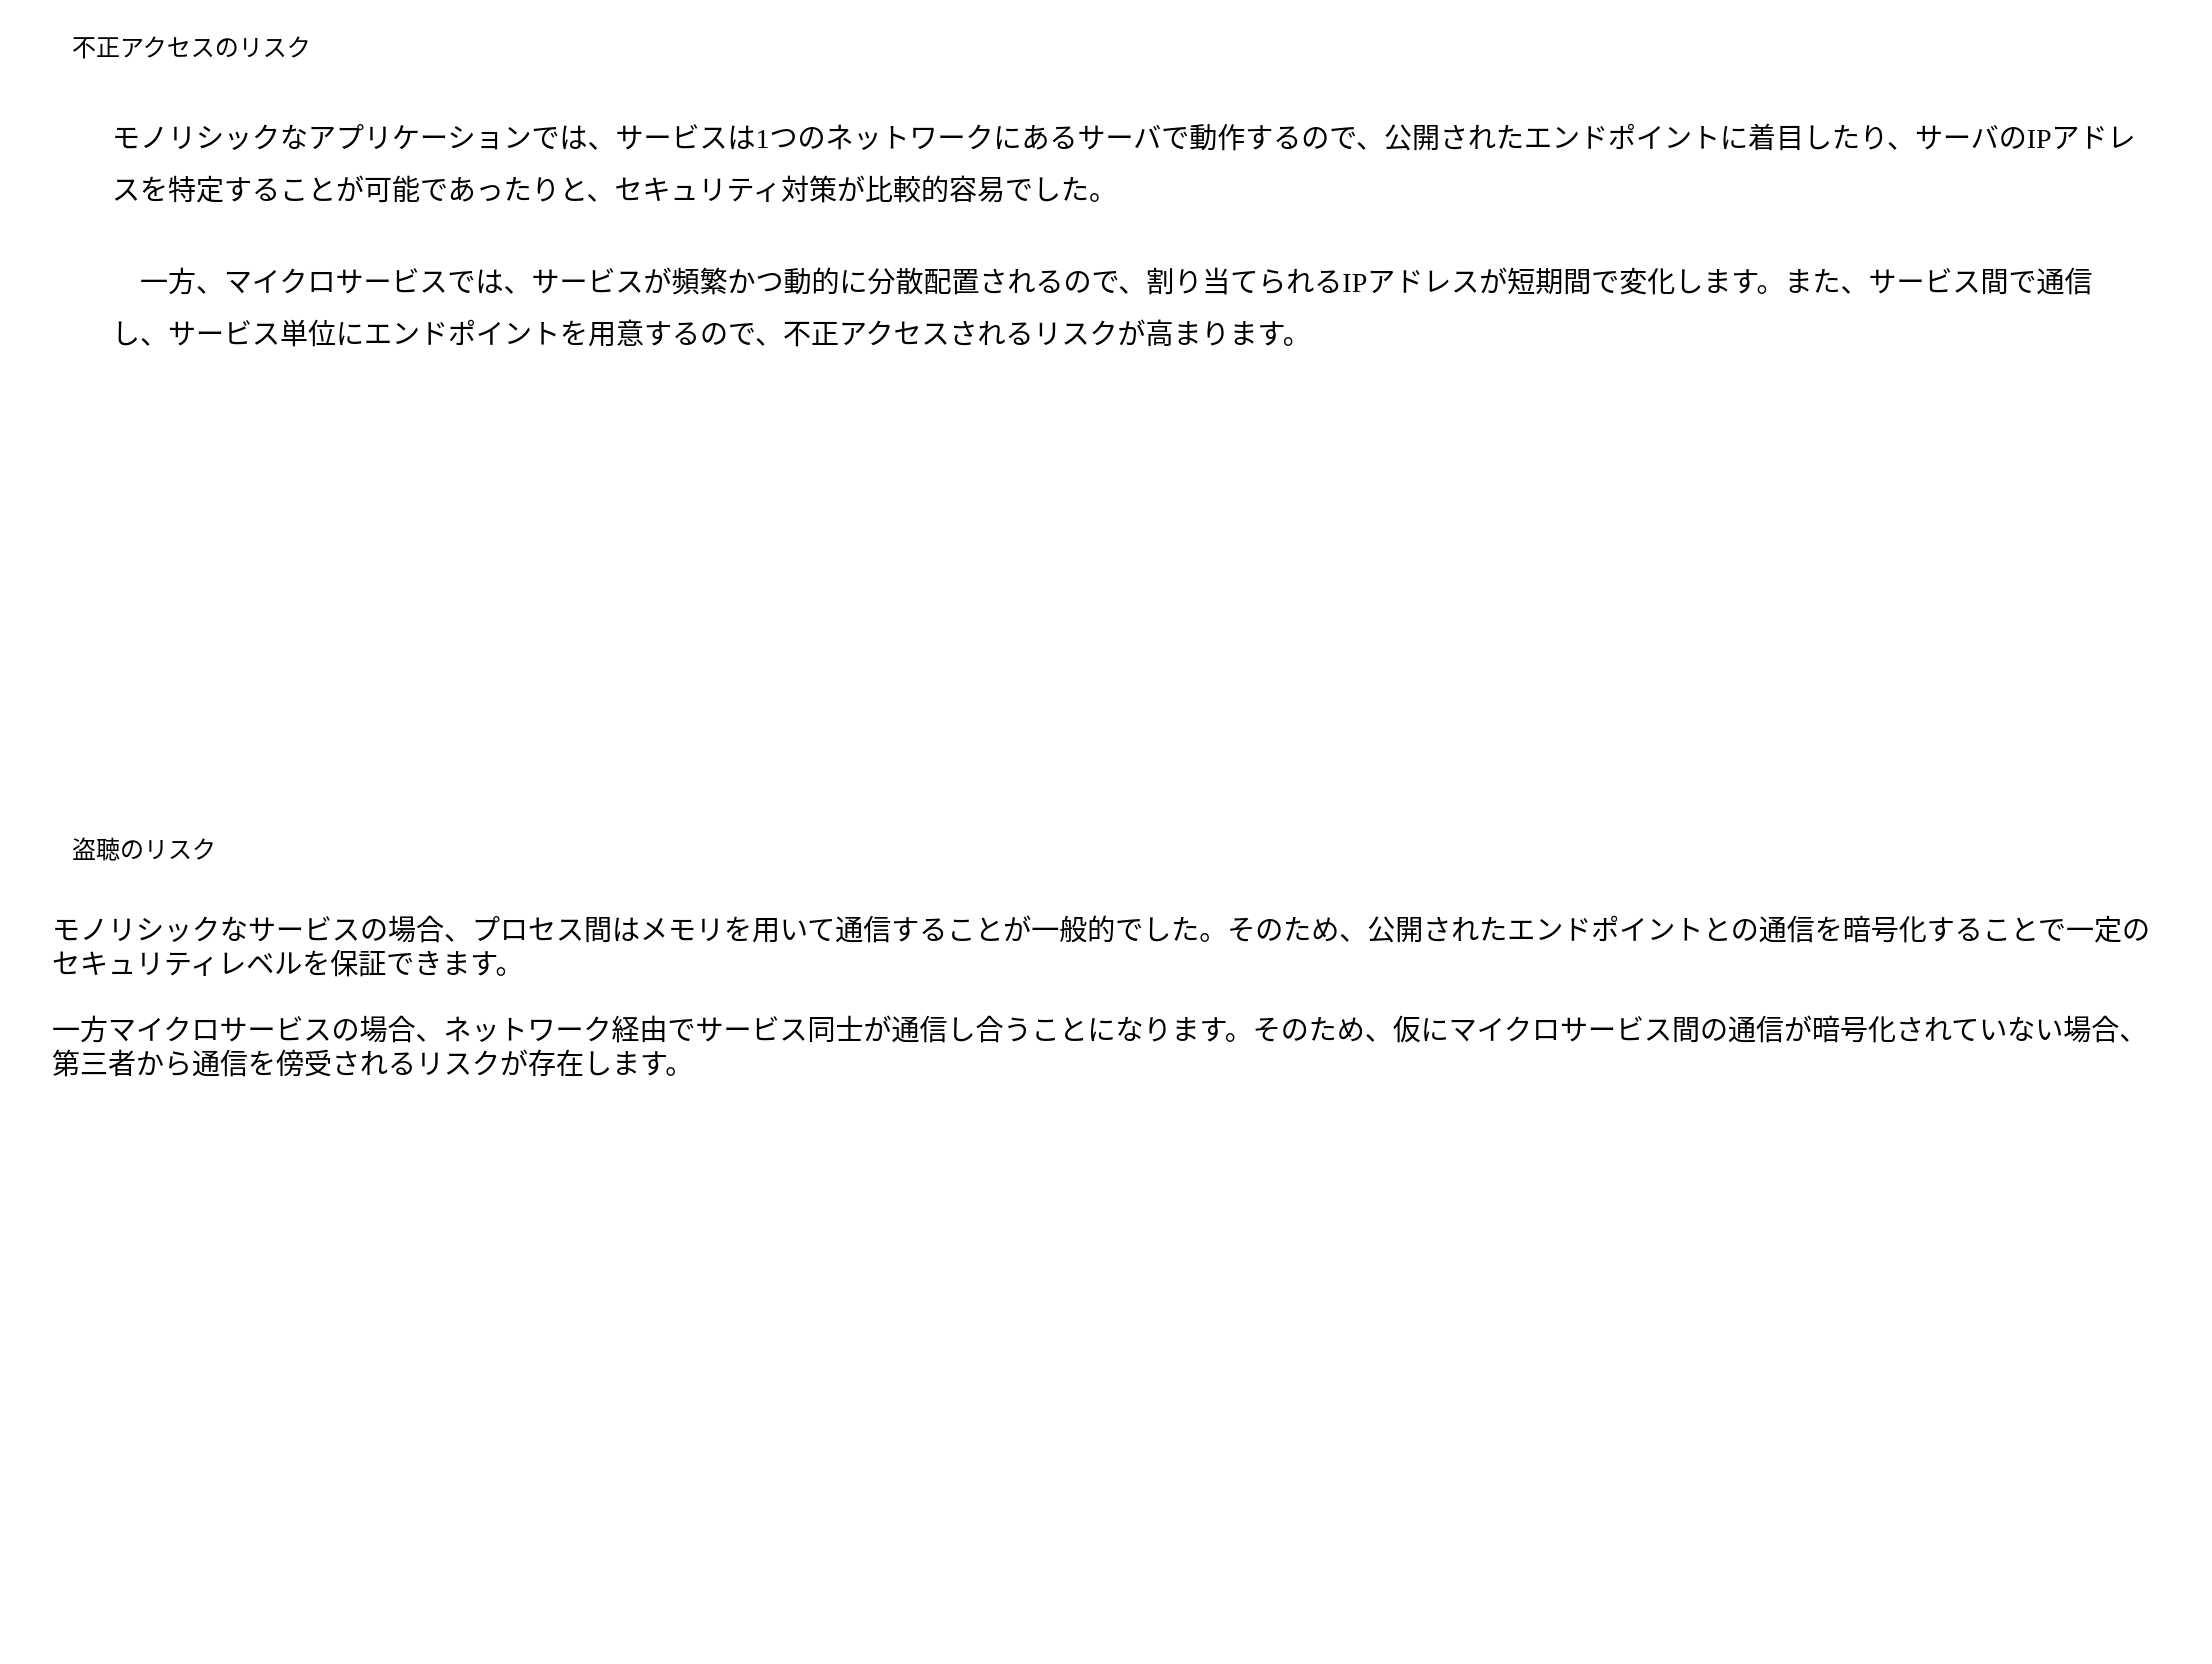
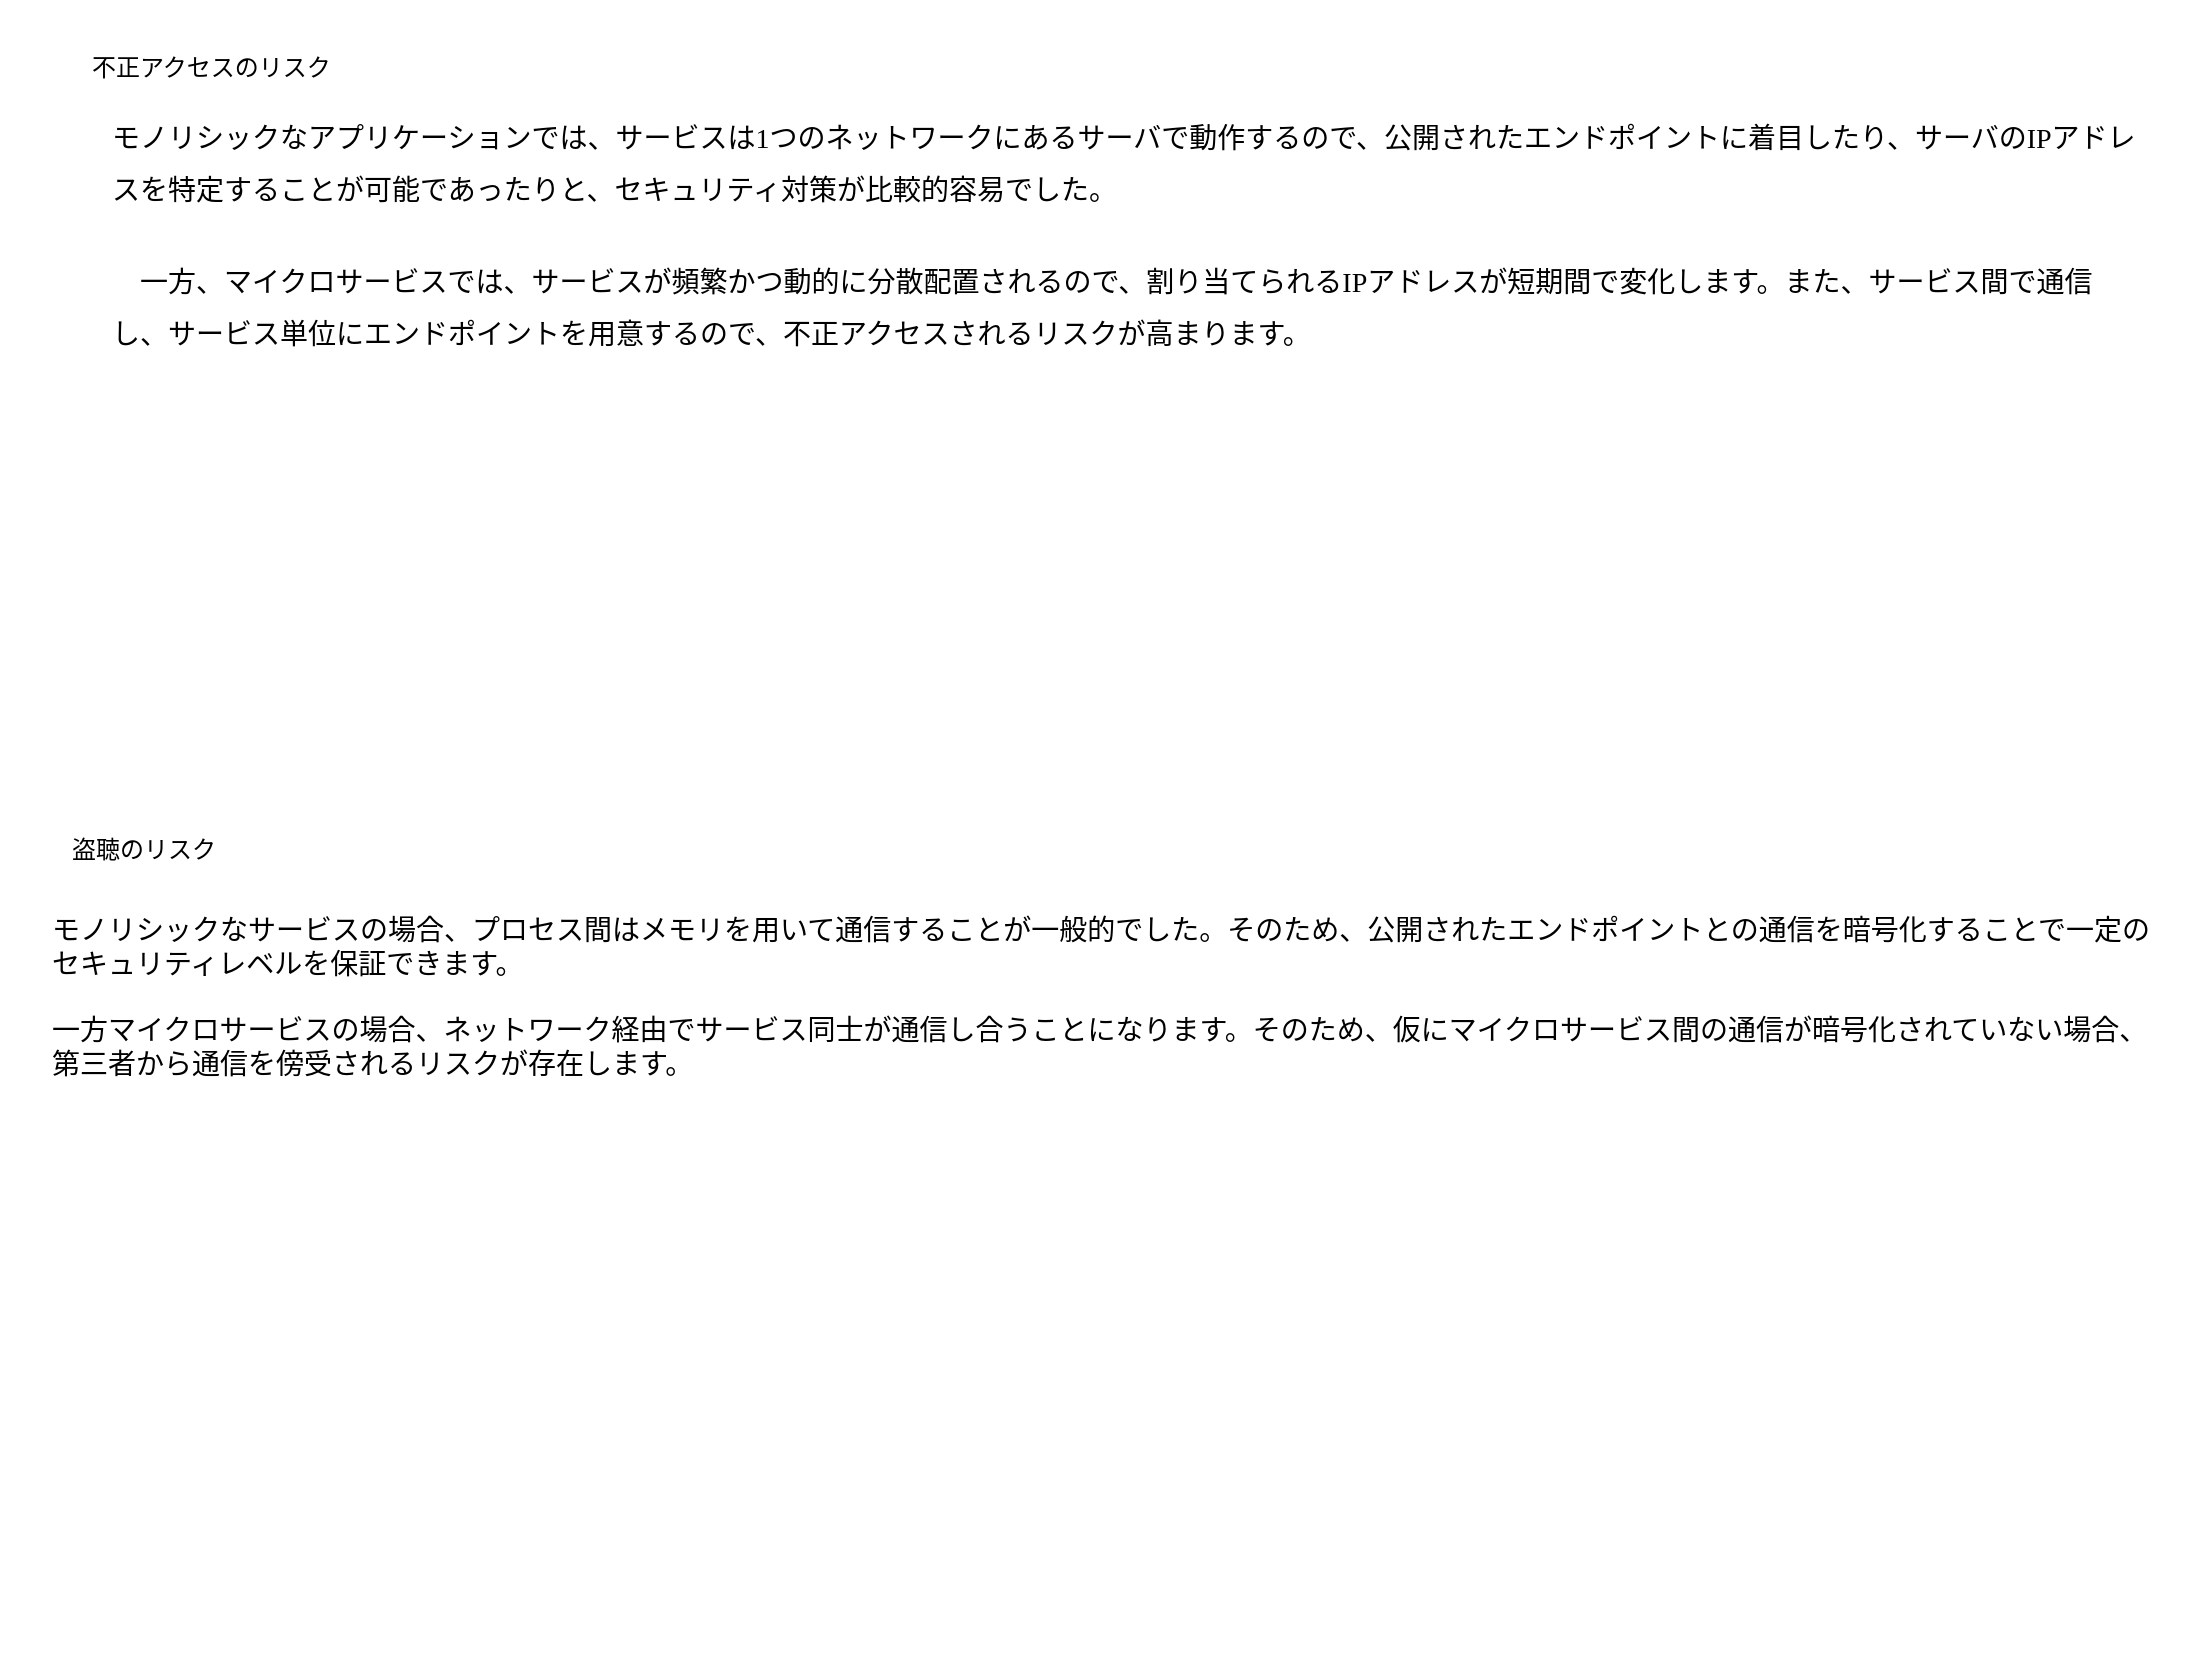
- <mxCell id="4" value="不正アクセスのリスク" style="text;whiteSpace=wrap;html=1;" vertex="1" parent="1"><mxGeometry x="34" y="10" width="150" height="30" as="geometry" /></mxCell>
+ <mxCell id="4" value="不正アクセスのリスク" style="text;whiteSpace=wrap;html=1;" vertex="1" parent="1"><mxGeometry x="44" y="20" width="150" height="30" as="geometry" /></mxCell>
